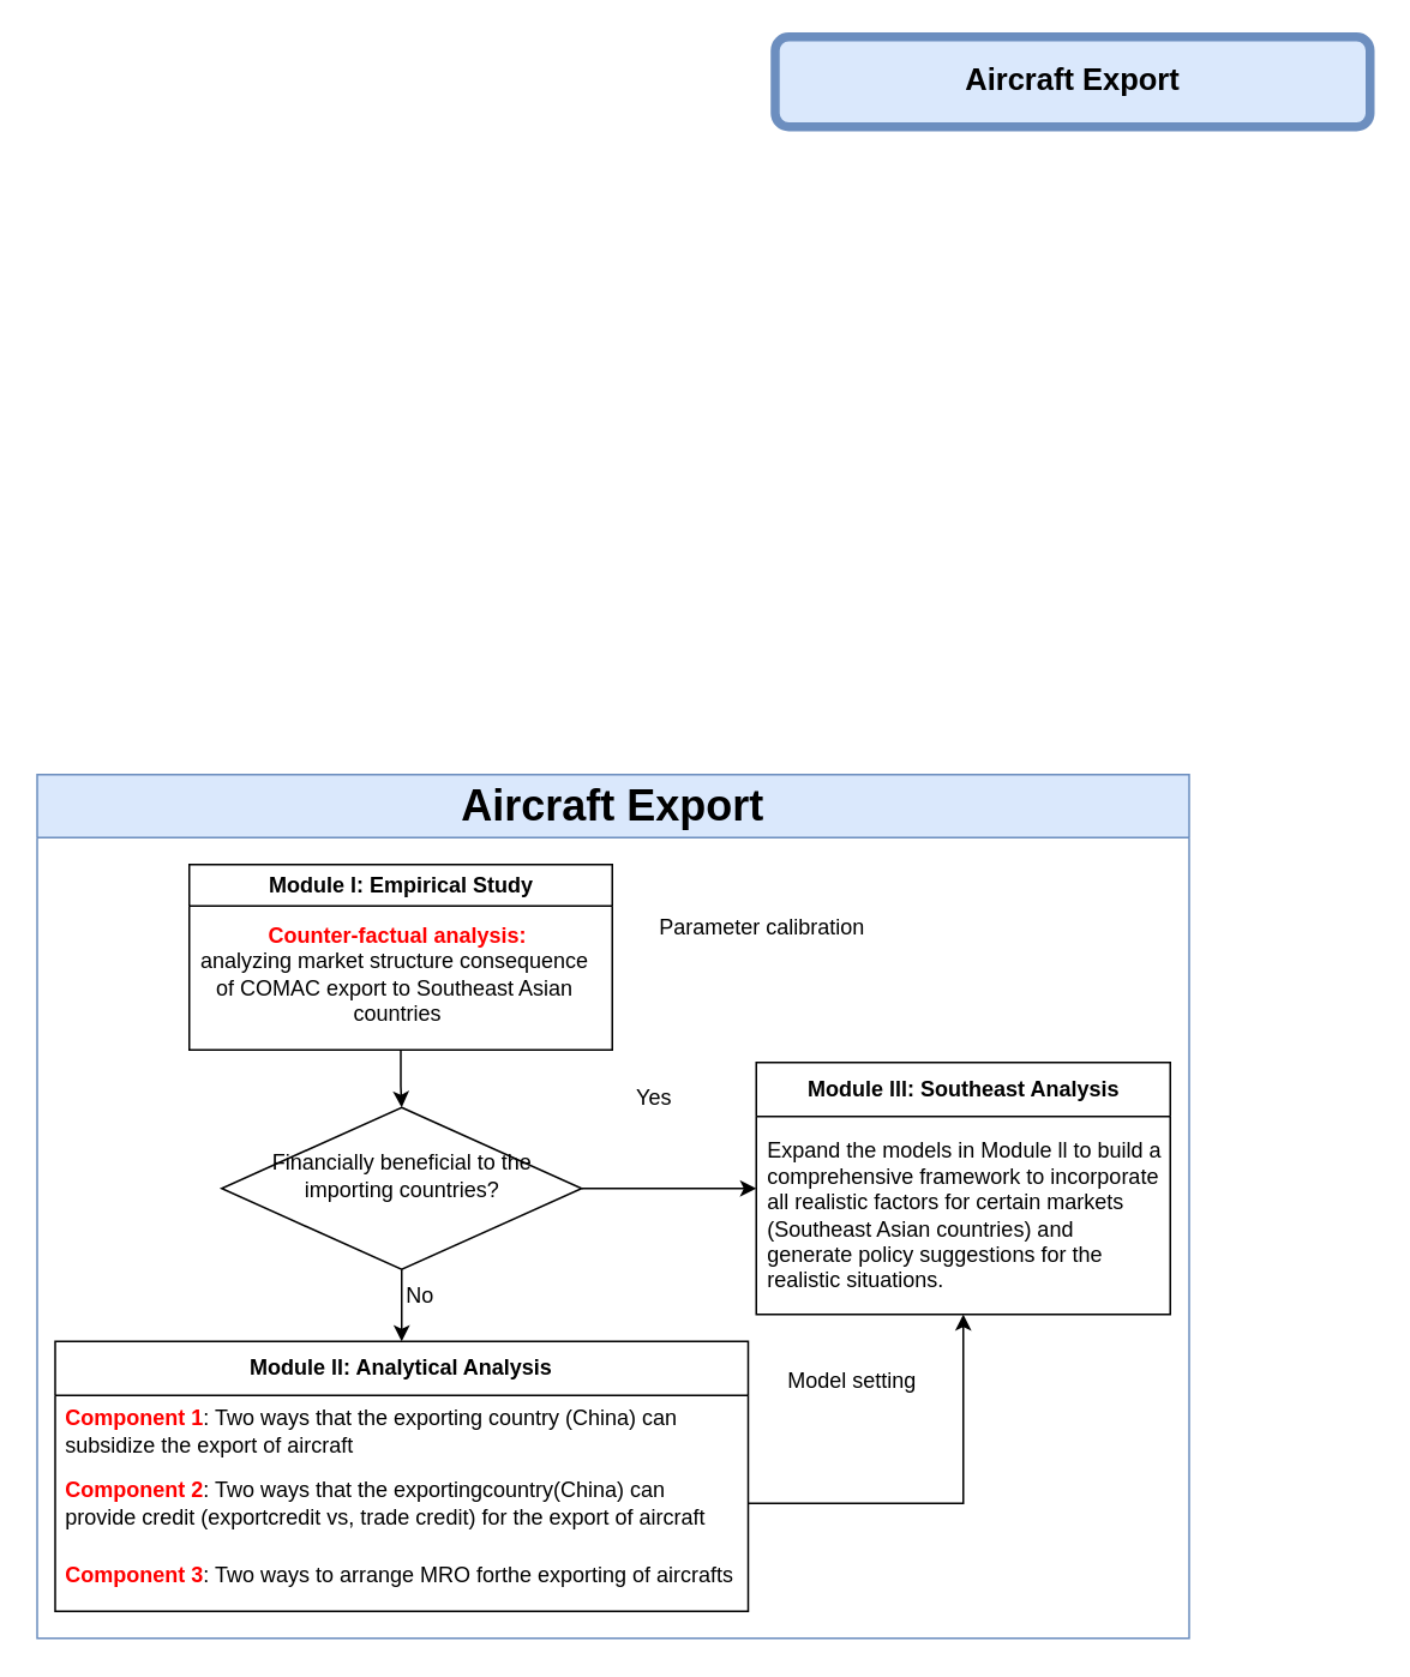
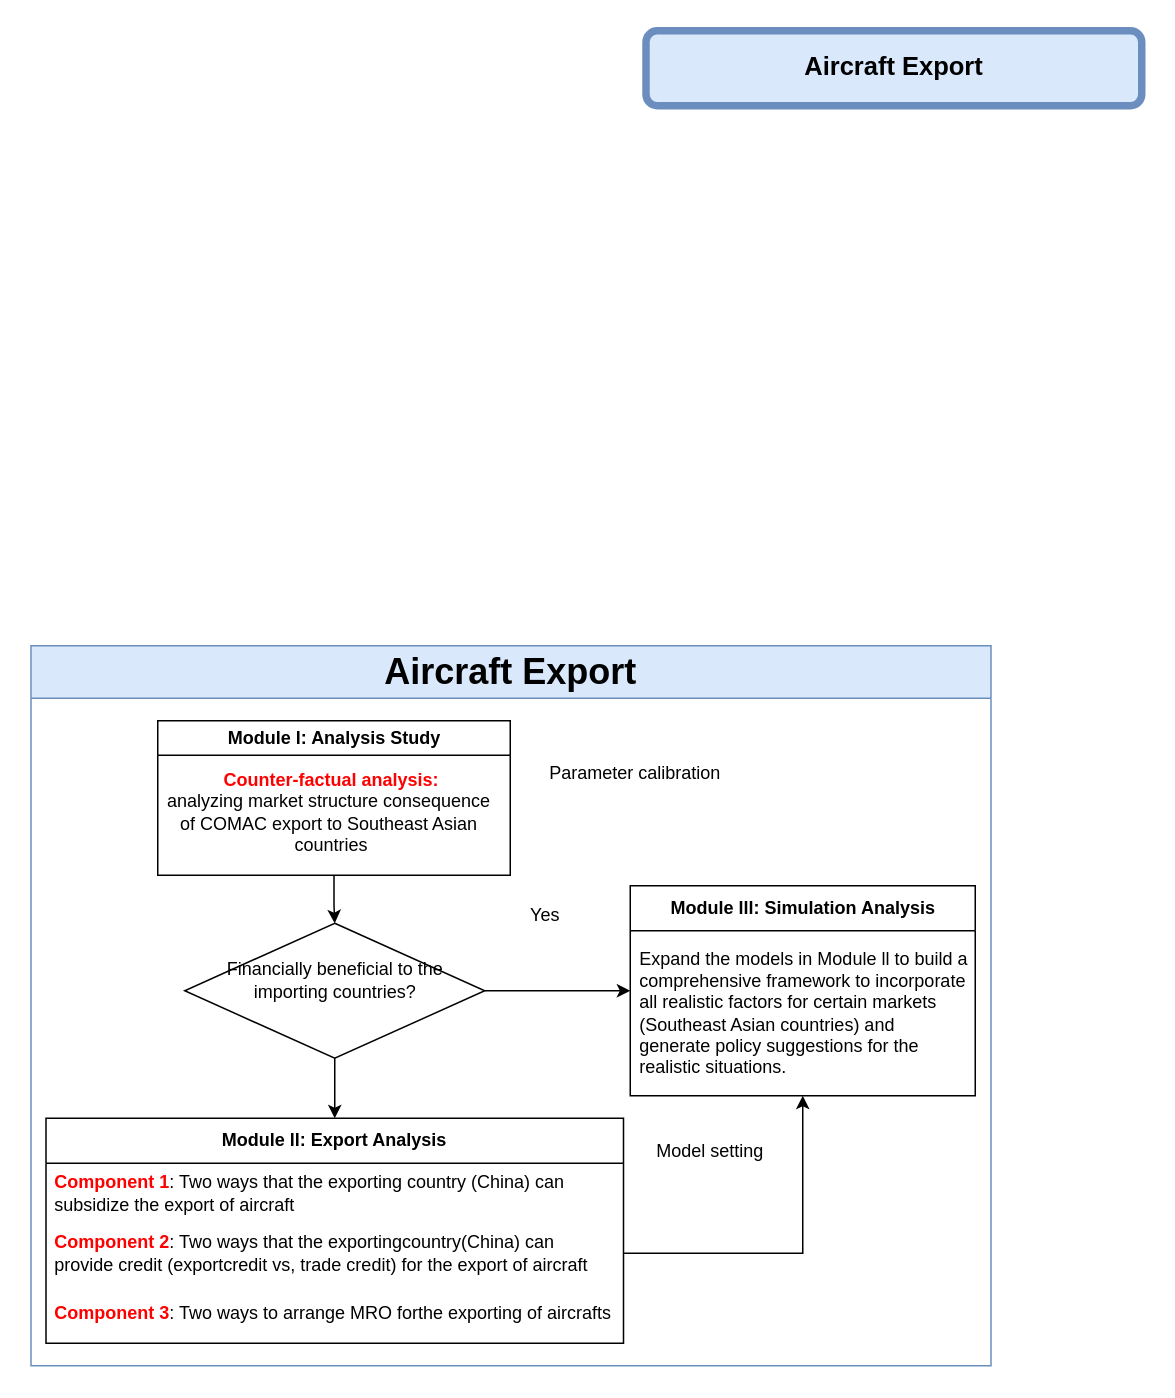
- <mxCell id="3" value="Module l: Empirical Study" style="swimlane;whiteSpace=wrap;html=1;" vertex="1" parent="1"><mxGeometry x="104.5" y="480" width="235" height="103" as="geometry" /></mxCell>
+ <mxCell id="3" value="Module l: Analysis Study" style="swimlane;whiteSpace=wrap;html=1;" vertex="1" parent="1"><mxGeometry x="104.5" y="480" width="235" height="103" as="geometry" /></mxCell>
- <mxCell id="14" value="&lt;b&gt;Module lll: Southeast Analysis&lt;/b&gt;" style="swimlane;fontStyle=0;childLayout=stackLayout;horizontal=1;startSize=30;horizontalStack=0;resizeParent=1;resizeParentMax=0;resizeLast=0;collapsible=1;marginBottom=0;whiteSpace=wrap;html=1;" vertex="1" parent="1"><mxGeometry x="419.5" y="590" width="230" height="140" as="geometry" /></mxCell>
+ <mxCell id="14" value="&lt;b&gt;Module lll: Simulation Analysis&lt;/b&gt;" style="swimlane;fontStyle=0;childLayout=stackLayout;horizontal=1;startSize=30;horizontalStack=0;resizeParent=1;resizeParentMax=0;resizeLast=0;collapsible=1;marginBottom=0;whiteSpace=wrap;html=1;" vertex="1" parent="1"><mxGeometry x="419.5" y="590" width="230" height="140" as="geometry" /></mxCell>
- <mxCell id="12" value="No" style="text;html=1;align=center;verticalAlign=middle;whiteSpace=wrap;rounded=0;" vertex="1" parent="1"><mxGeometry x="202.5" y="705" width="60" height="30" as="geometry" /></mxCell>
- <mxCell id="8" value="&lt;b&gt;Module ll: Analytical Analysis&lt;/b&gt;" style="swimlane;fontStyle=0;childLayout=stackLayout;horizontal=1;startSize=30;horizontalStack=0;resizeParent=1;resizeParentMax=0;resizeLast=0;collapsible=1;marginBottom=0;whiteSpace=wrap;html=1;" vertex="1" parent="1"><mxGeometry x="30" y="745" width="385" height="150" as="geometry" /></mxCell>
+ <mxCell id="8" value="&lt;b&gt;Module ll: Export Analysis&lt;/b&gt;" style="swimlane;fontStyle=0;childLayout=stackLayout;horizontal=1;startSize=30;horizontalStack=0;resizeParent=1;resizeParentMax=0;resizeLast=0;collapsible=1;marginBottom=0;whiteSpace=wrap;html=1;" vertex="1" parent="1"><mxGeometry x="30" y="745" width="385" height="150" as="geometry" /></mxCell>
